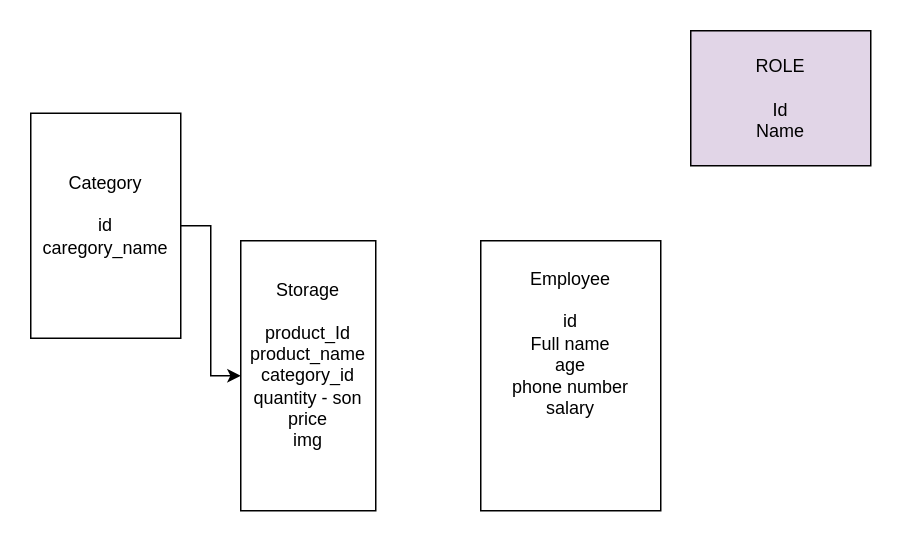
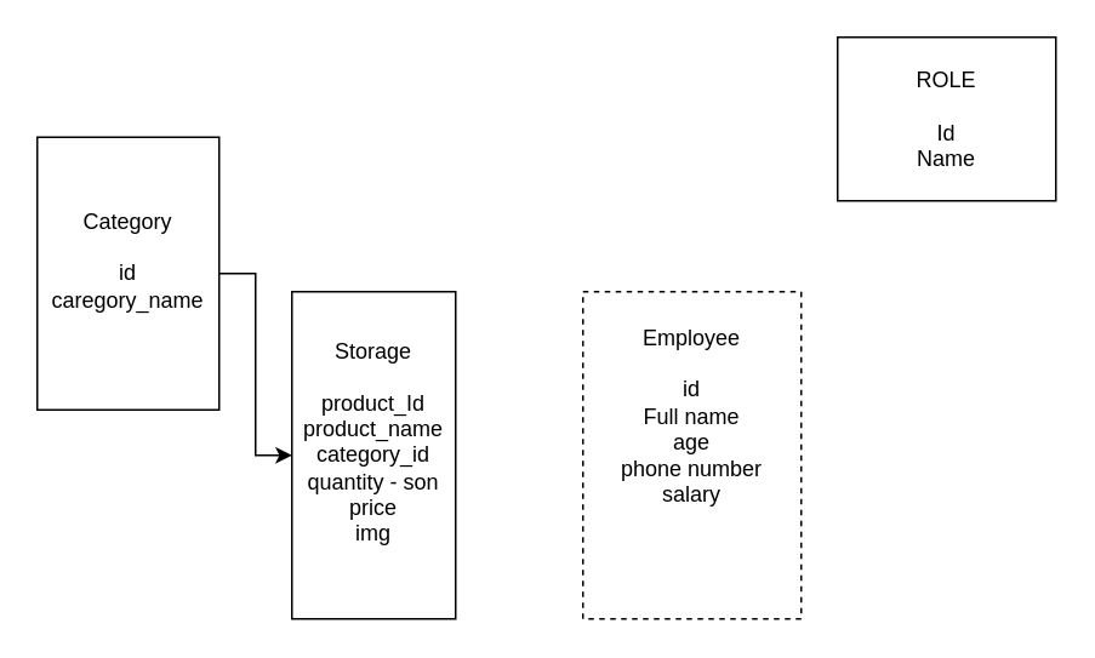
- <mxCell id="5" value="&lt;div&gt;ROLE&lt;/div&gt;&lt;div&gt;&lt;br&gt;&lt;/div&gt;Id&lt;div&gt;Name&lt;/div&gt;" style="rounded=0;whiteSpace=wrap;html=1;fillColor=#e1d5e7;" vertex="1" parent="1"><mxGeometry x="460" y="20" width="120" height="90" as="geometry" /></mxCell>
+ <mxCell id="5" value="&lt;div&gt;ROLE&lt;/div&gt;&lt;div&gt;&lt;br&gt;&lt;/div&gt;Id&lt;div&gt;Name&lt;/div&gt;" style="rounded=0;whiteSpace=wrap;html=1;" vertex="1" parent="1"><mxGeometry x="460" y="20" width="120" height="90" as="geometry" /></mxCell>
- <mxCell id="6" value="Employee&lt;div&gt;&lt;br&gt;&lt;/div&gt;&lt;div&gt;id&lt;/div&gt;&lt;div&gt;Full name&lt;br&gt;age&lt;/div&gt;&lt;div&gt;phone number&lt;/div&gt;&lt;div&gt;salary&lt;/div&gt;&lt;div&gt;&lt;br&gt;&lt;/div&gt;&lt;div&gt;&lt;br&gt;&lt;/div&gt;&lt;div&gt;&lt;br&gt;&lt;/div&gt;" style="rounded=0;whiteSpace=wrap;html=1;" vertex="1" parent="1"><mxGeometry x="320" y="160" width="120" height="180" as="geometry" /></mxCell>
+ <mxCell id="6" value="Employee&lt;div&gt;&lt;br&gt;&lt;/div&gt;&lt;div&gt;id&lt;/div&gt;&lt;div&gt;Full name&lt;br&gt;age&lt;/div&gt;&lt;div&gt;phone number&lt;/div&gt;&lt;div&gt;salary&lt;/div&gt;&lt;div&gt;&lt;br&gt;&lt;/div&gt;&lt;div&gt;&lt;br&gt;&lt;/div&gt;&lt;div&gt;&lt;br&gt;&lt;/div&gt;" style="rounded=0;whiteSpace=wrap;html=1;dashed=1;" vertex="1" parent="1"><mxGeometry x="320" y="160" width="120" height="180" as="geometry" /></mxCell>
